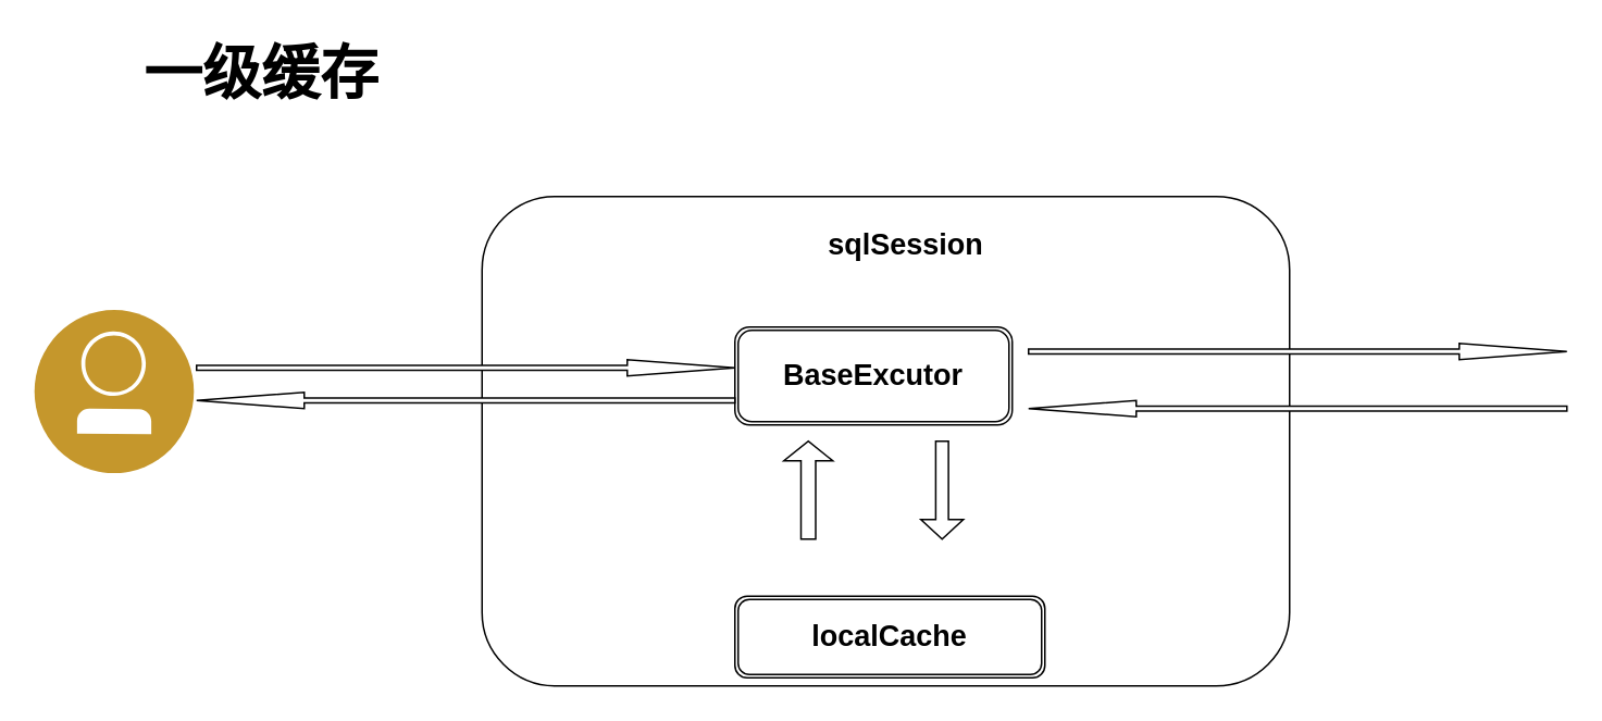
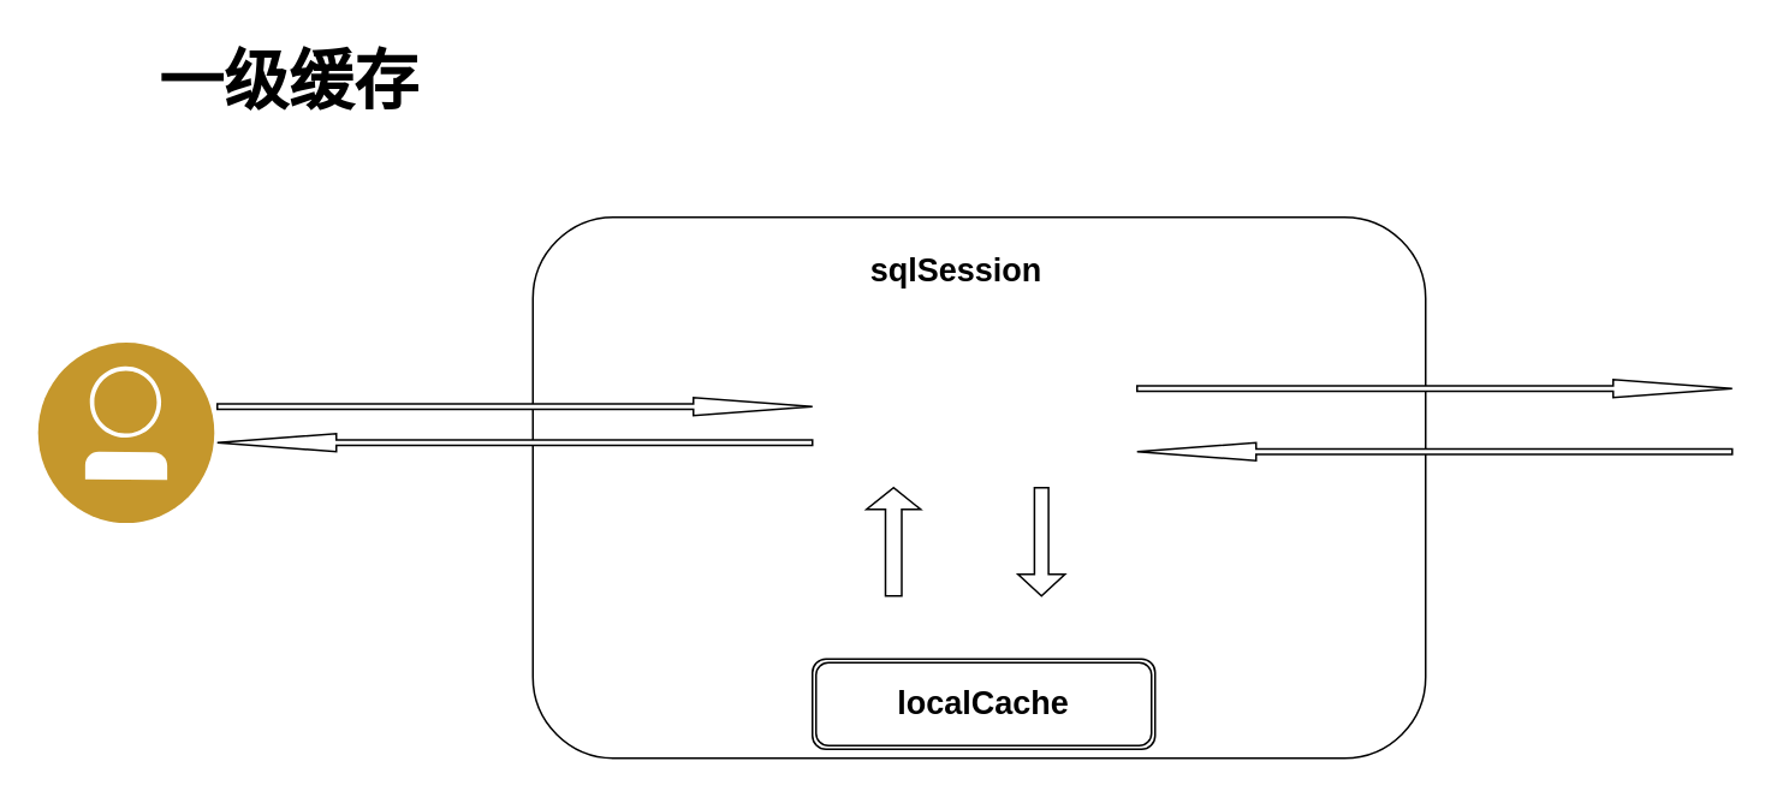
- <mxCell id="12" value="&lt;font style=&quot;font-size: 18px&quot;&gt;&lt;b&gt;sqlSession&lt;/b&gt;&lt;/font&gt;" style="text;html=1;strokeColor=none;fillColor=none;align=center;verticalAlign=middle;whiteSpace=wrap;rounded=0;" parent="1" vertex="1"><mxGeometry x="495" y="130" width="120" height="40" as="geometry" /></mxCell>
+ <mxCell id="12" value="&lt;font style=&quot;font-size: 18px&quot;&gt;&lt;b&gt;sqlSession&lt;/b&gt;&lt;/font&gt;" style="text;html=1;strokeColor=none;fillColor=none;align=center;verticalAlign=middle;whiteSpace=wrap;rounded=0;" parent="1" vertex="1"><mxGeometry x="470" y="130" width="120" height="40" as="geometry" /></mxCell>
- <mxCell id="5" value="&lt;font style=&quot;font-size: 18px&quot;&gt;&lt;b&gt;BaseExcutor&lt;/b&gt;&lt;/font&gt;" style="shape=ext;double=1;rounded=1;whiteSpace=wrap;html=1;" parent="1" vertex="1"><mxGeometry x="450" y="200" width="170" height="60" as="geometry" /></mxCell>
